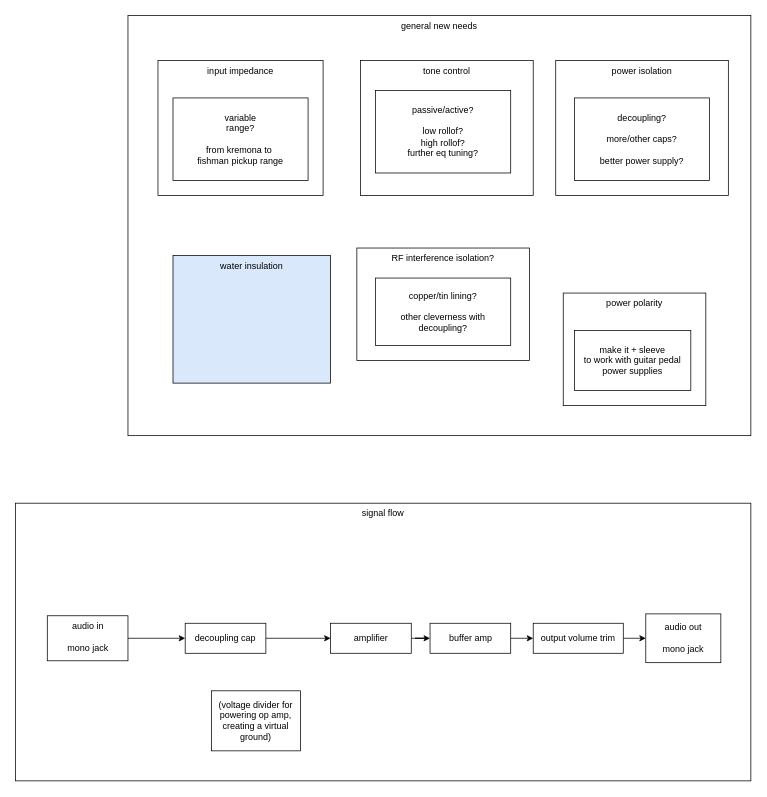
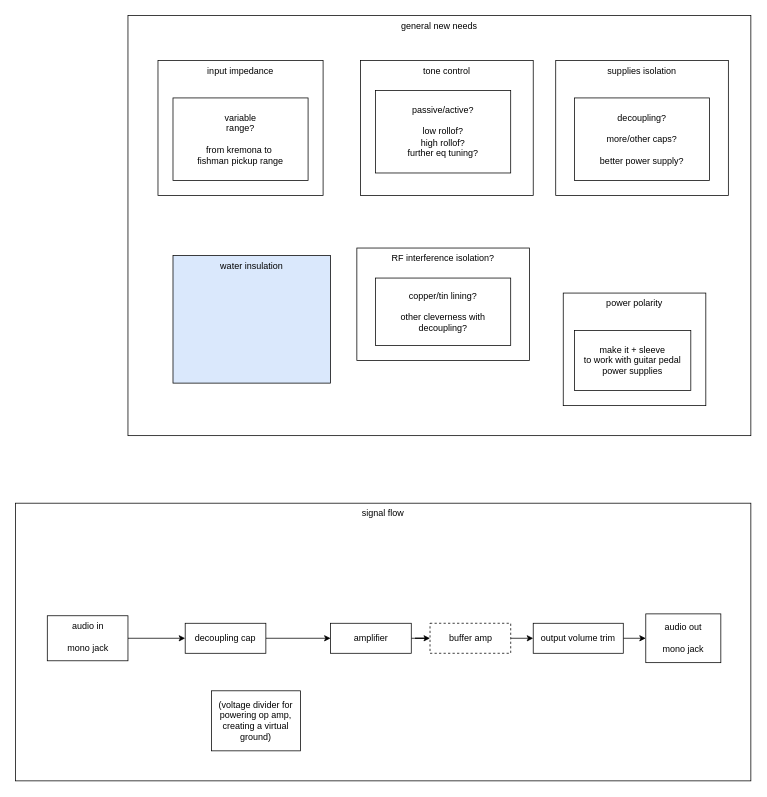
- <mxCell id="5" value="power isolation" style="rounded=0;whiteSpace=wrap;html=1;verticalAlign=top;" parent="1" vertex="1"><mxGeometry x="740" y="80" width="230" height="180" as="geometry" /></mxCell>
+ <mxCell id="5" value="supplies isolation" style="rounded=0;whiteSpace=wrap;html=1;verticalAlign=top;" parent="1" vertex="1"><mxGeometry x="740" y="80" width="230" height="180" as="geometry" /></mxCell>
- <mxCell id="22" value="buffer amp" style="rounded=0;whiteSpace=wrap;html=1;verticalAlign=middle;" parent="1" vertex="1"><mxGeometry x="572.5" y="830" width="107.5" height="40" as="geometry" /></mxCell>
+ <mxCell id="22" value="buffer amp" style="rounded=0;whiteSpace=wrap;html=1;verticalAlign=middle;dashed=1;" parent="1" vertex="1"><mxGeometry x="572.5" y="830" width="107.5" height="40" as="geometry" /></mxCell>
